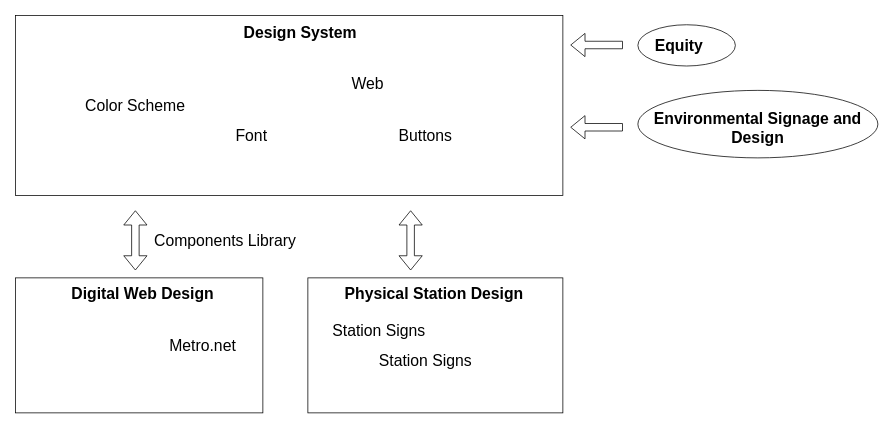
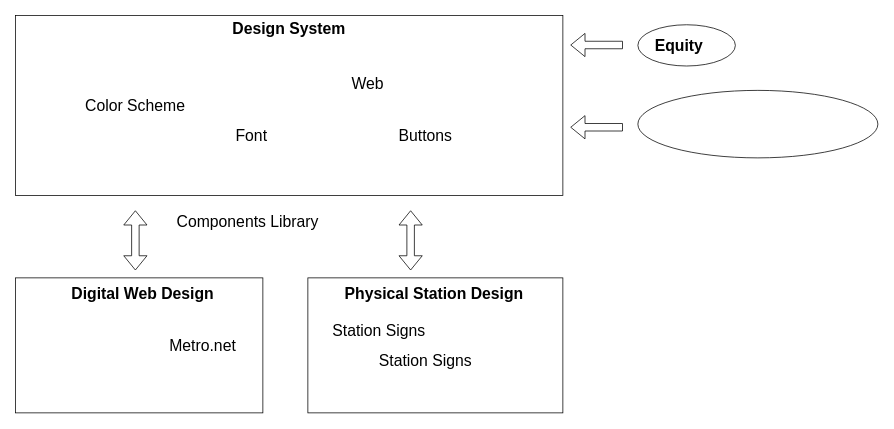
- <mxCell id="6" value="&#10;Design System&#10;&#10;" style="text;html=1;strokeColor=none;fillColor=none;align=center;verticalAlign=middle;whiteSpace=wrap;rounded=0;fontStyle=1;fontSize=21;" vertex="1" parent="1"><mxGeometry x="315" y="25" width="170" height="60" as="geometry" /></mxCell>
+ <mxCell id="6" value="&#10;Design System&#10;&#10;" style="text;html=1;strokeColor=none;fillColor=none;align=center;verticalAlign=middle;whiteSpace=wrap;rounded=0;fontStyle=1;fontSize=21;" vertex="1" parent="1"><mxGeometry x="300" y="20" width="170" height="60" as="geometry" /></mxCell>
- <mxCell id="11" value="Environmental Signage and Design" style="text;html=1;strokeColor=none;fillColor=none;align=center;verticalAlign=middle;whiteSpace=wrap;rounded=0;fontStyle=1;fontSize=21;" vertex="1" parent="1"><mxGeometry x="860" y="150" width="300" height="40" as="geometry" /></mxCell>
- <mxCell id="23" value="Components Library" style="text;html=1;strokeColor=none;fillColor=none;align=center;verticalAlign=middle;whiteSpace=wrap;rounded=0;fontSize=21;" vertex="1" parent="1"><mxGeometry x="190" y="310" width="220" height="20" as="geometry" /></mxCell>
+ <mxCell id="23" value="Components Library" style="text;html=1;strokeColor=none;fillColor=none;align=center;verticalAlign=middle;whiteSpace=wrap;rounded=0;fontSize=21;" vertex="1" parent="1"><mxGeometry x="220" y="285" width="220" height="20" as="geometry" /></mxCell>
